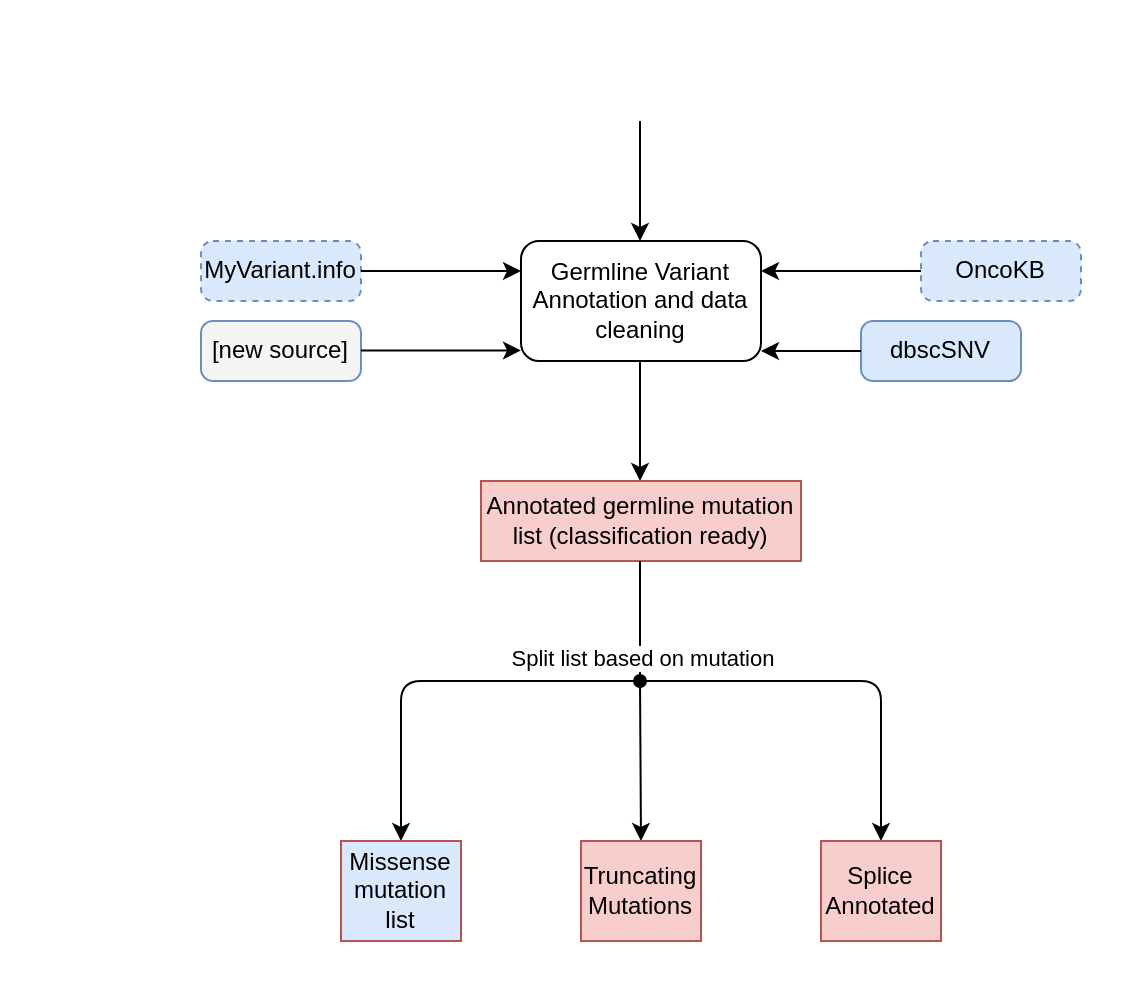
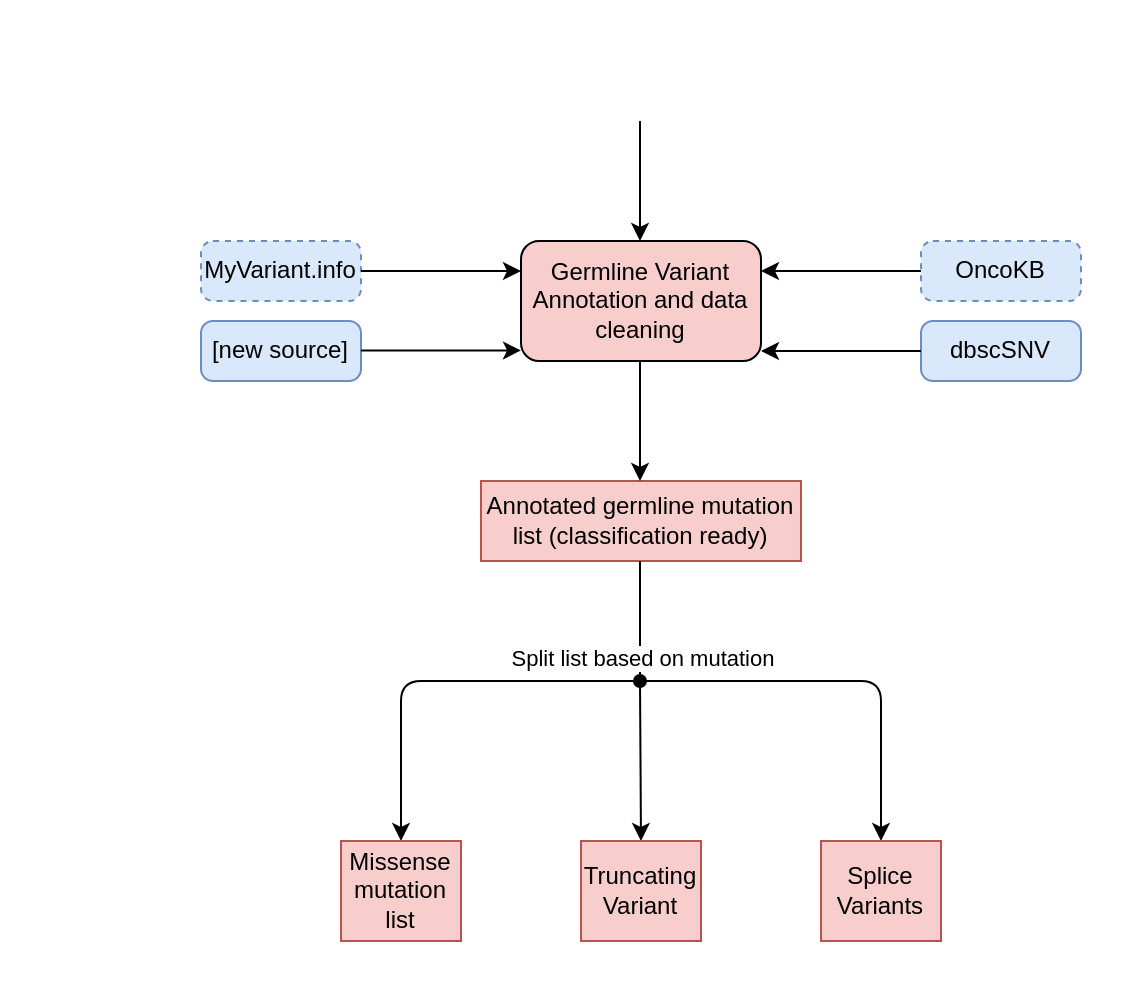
- <mxCell id="4" value="Germline Variant Annotation and data cleaning" style="rounded=1;whiteSpace=wrap;html=1;" parent="2" vertex="1"><mxGeometry x="20" y="100" width="120" height="60" as="geometry" /></mxCell>
+ <mxCell id="4" value="Germline Variant Annotation and data cleaning" style="rounded=1;whiteSpace=wrap;html=1;fillColor=#f8cecc;" parent="2" vertex="1"><mxGeometry x="20" y="100" width="120" height="60" as="geometry" /></mxCell>
- <mxCell id="12" value="[new source]" style="rounded=1;whiteSpace=wrap;html=1;arcSize=20;fillColor=#f5f5f5;strokeColor=#6c8ebf;direction=east;" parent="11" vertex="1"><mxGeometry x="80" width="80" height="30" as="geometry" /></mxCell>
+ <mxCell id="12" value="[new source]" style="rounded=1;whiteSpace=wrap;html=1;arcSize=20;fillColor=#dae8fc;strokeColor=#6c8ebf;direction=east;" parent="11" vertex="1"><mxGeometry x="80" width="80" height="30" as="geometry" /></mxCell>
- <mxCell id="9" value="dbscSNV" style="rounded=1;whiteSpace=wrap;html=1;arcSize=20;fillColor=#dae8fc;strokeColor=#6c8ebf;" parent="1" vertex="1"><mxGeometry x="430" y="160" width="80" height="30" as="geometry" /></mxCell>
+ <mxCell id="9" value="dbscSNV" style="rounded=1;whiteSpace=wrap;html=1;arcSize=20;fillColor=#dae8fc;strokeColor=#6c8ebf;" parent="1" vertex="1"><mxGeometry x="460" y="160" width="80" height="30" as="geometry" /></mxCell>
- <mxCell id="21" value="Missense mutation list" style="rounded=0;whiteSpace=wrap;html=1;fillColor=#dae8fc;strokeColor=#b85450;" vertex="1" parent="1"><mxGeometry x="170" y="420" width="60" height="50" as="geometry" /></mxCell>
+ <mxCell id="21" value="Missense mutation list" style="rounded=0;whiteSpace=wrap;html=1;fillColor=#f8cecc;strokeColor=#b85450;" vertex="1" parent="1"><mxGeometry x="170" y="420" width="60" height="50" as="geometry" /></mxCell>
- <mxCell id="22" value="Truncating Mutations" style="rounded=0;whiteSpace=wrap;html=1;fillColor=#f8cecc;strokeColor=#b85450;" vertex="1" parent="1"><mxGeometry x="290" y="420" width="60" height="50" as="geometry" /></mxCell>
+ <mxCell id="22" value="Truncating Variant" style="rounded=0;whiteSpace=wrap;html=1;fillColor=#f8cecc;strokeColor=#b85450;" vertex="1" parent="1"><mxGeometry x="290" y="420" width="60" height="50" as="geometry" /></mxCell>
- <mxCell id="23" value="Splice Annotated" style="rounded=0;whiteSpace=wrap;html=1;fillColor=#f8cecc;strokeColor=#b85450;" vertex="1" parent="1"><mxGeometry x="410" y="420" width="60" height="50" as="geometry" /></mxCell>
+ <mxCell id="23" value="Splice Variants" style="rounded=0;whiteSpace=wrap;html=1;fillColor=#f8cecc;strokeColor=#b85450;" vertex="1" parent="1"><mxGeometry x="410" y="420" width="60" height="50" as="geometry" /></mxCell>
